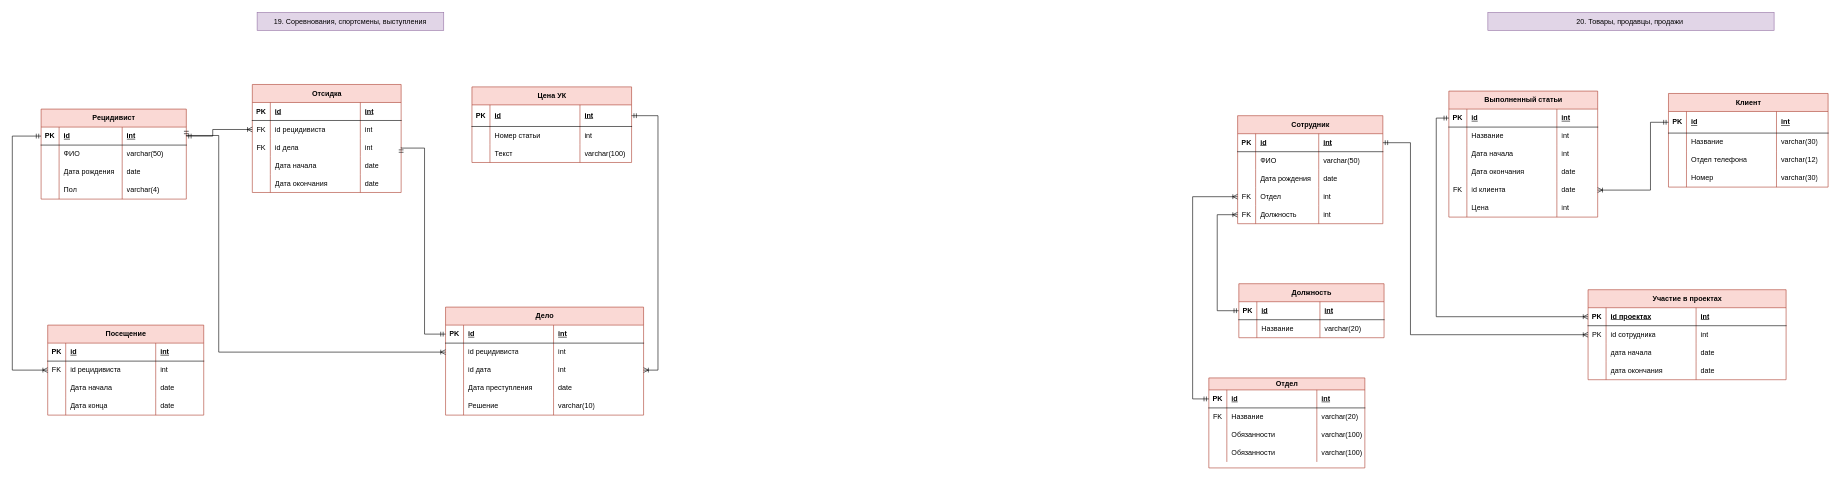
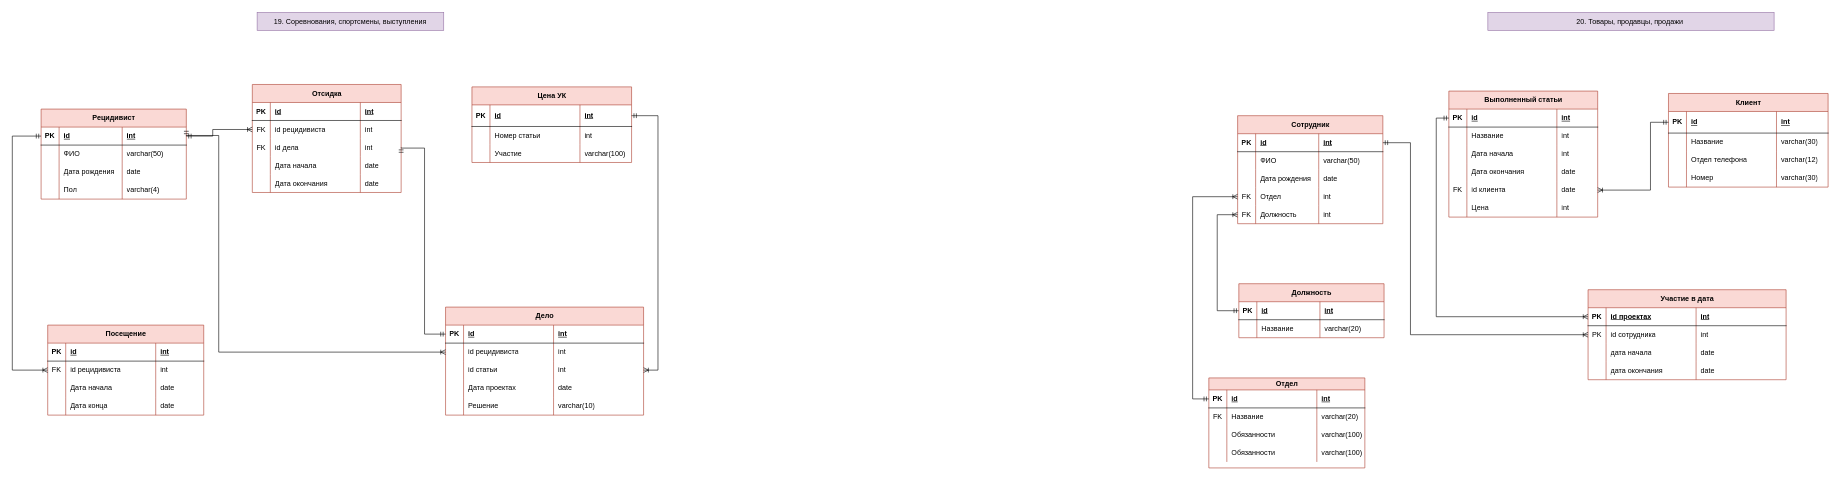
- <mxCell id="52" value="Текст" style="shape=partialRectangle;connectable=0;fillColor=none;top=0;left=0;bottom=0;right=0;align=left;spacingLeft=6;overflow=hidden;whiteSpace=wrap;html=1;" parent="50" vertex="1"><mxGeometry x="30" width="150" height="30" as="geometry"><mxRectangle width="150" height="30" as="alternateBounds" /></mxGeometry></mxCell>
+ <mxCell id="52" value="Участие" style="shape=partialRectangle;connectable=0;fillColor=none;top=0;left=0;bottom=0;right=0;align=left;spacingLeft=6;overflow=hidden;whiteSpace=wrap;html=1;" parent="50" vertex="1"><mxGeometry x="30" width="150" height="30" as="geometry"><mxRectangle width="150" height="30" as="alternateBounds" /></mxGeometry></mxCell>
- <mxCell id="161" value="Участие в проектах" style="shape=table;startSize=30;container=1;collapsible=1;childLayout=tableLayout;fixedRows=1;rowLines=0;fontStyle=1;align=center;resizeLast=1;html=1;fillColor=#fad9d5;strokeColor=#ae4132;" parent="1" vertex="1"><mxGeometry x="2646" y="482" width="330" height="150" as="geometry" /></mxCell>
+ <mxCell id="161" value="Участие в дата" style="shape=table;startSize=30;container=1;collapsible=1;childLayout=tableLayout;fixedRows=1;rowLines=0;fontStyle=1;align=center;resizeLast=1;html=1;fillColor=#fad9d5;strokeColor=#ae4132;" parent="1" vertex="1"><mxGeometry x="2646" y="482" width="330" height="150" as="geometry" /></mxCell>
- <mxCell id="65" value="id дата" style="shape=partialRectangle;connectable=0;fillColor=none;top=0;left=0;bottom=0;right=0;align=left;spacingLeft=6;overflow=hidden;whiteSpace=wrap;html=1;" parent="63" vertex="1"><mxGeometry x="30" width="150" height="30" as="geometry"><mxRectangle width="150" height="30" as="alternateBounds" /></mxGeometry></mxCell>
+ <mxCell id="65" value="id статьи" style="shape=partialRectangle;connectable=0;fillColor=none;top=0;left=0;bottom=0;right=0;align=left;spacingLeft=6;overflow=hidden;whiteSpace=wrap;html=1;" parent="63" vertex="1"><mxGeometry x="30" width="150" height="30" as="geometry"><mxRectangle width="150" height="30" as="alternateBounds" /></mxGeometry></mxCell>
- <mxCell id="69" value="Дата преступления" style="shape=partialRectangle;connectable=0;fillColor=none;top=0;left=0;bottom=0;right=0;align=left;spacingLeft=6;overflow=hidden;whiteSpace=wrap;html=1;" parent="67" vertex="1"><mxGeometry x="30" width="150" height="30" as="geometry"><mxRectangle width="150" height="30" as="alternateBounds" /></mxGeometry></mxCell>
+ <mxCell id="69" value="Дата проектах" style="shape=partialRectangle;connectable=0;fillColor=none;top=0;left=0;bottom=0;right=0;align=left;spacingLeft=6;overflow=hidden;whiteSpace=wrap;html=1;" parent="67" vertex="1"><mxGeometry x="30" width="150" height="30" as="geometry"><mxRectangle width="150" height="30" as="alternateBounds" /></mxGeometry></mxCell>
